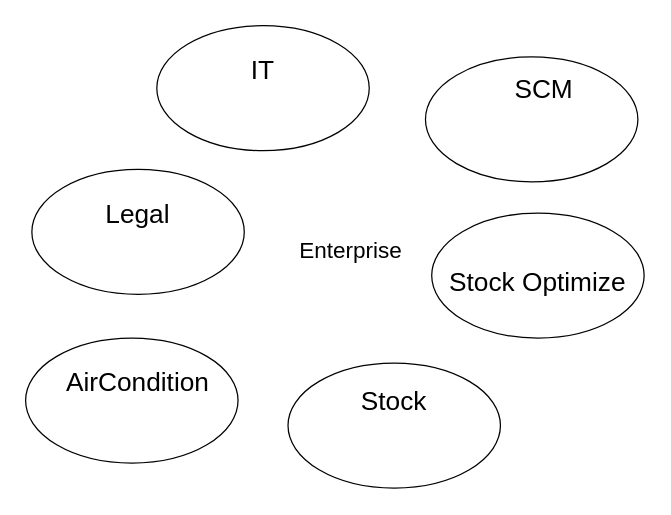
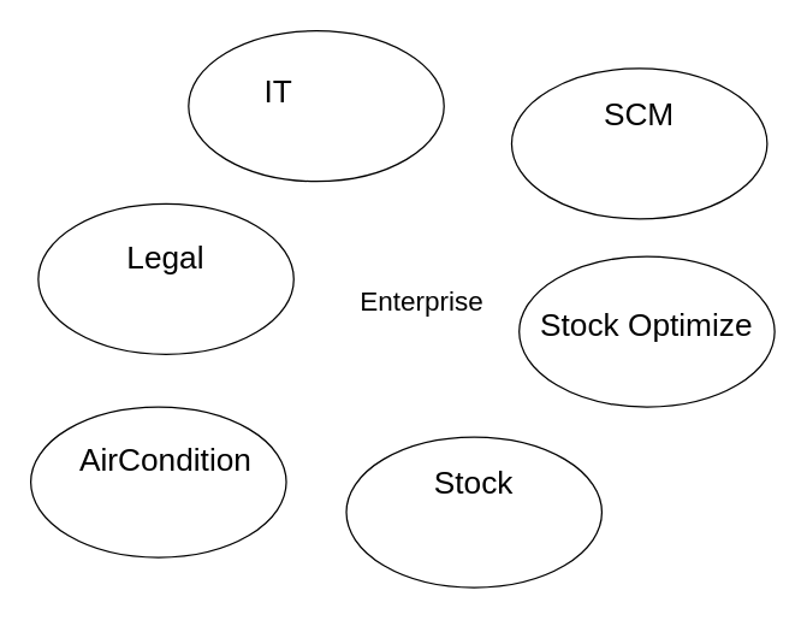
- <mxCell id="11" value="IT" style="text;html=1;strokeColor=none;fillColor=none;align=center;verticalAlign=middle;whiteSpace=wrap;rounded=0;fontSize=21;" vertex="1" parent="1"><mxGeometry x="180" y="40" width="60" height="30" as="geometry" /></mxCell>
+ <mxCell id="11" value="IT" style="text;html=1;strokeColor=none;fillColor=none;align=center;verticalAlign=middle;whiteSpace=wrap;rounded=0;fontSize=21;" vertex="1" parent="1"><mxGeometry x="155" y="45" width="60" height="30" as="geometry" /></mxCell>
- <mxCell id="13" value="SCM" style="text;html=1;strokeColor=none;fillColor=none;align=center;verticalAlign=middle;whiteSpace=wrap;rounded=0;fontSize=21;" vertex="1" parent="1"><mxGeometry x="405" y="55" width="60" height="30" as="geometry" /></mxCell>
+ <mxCell id="13" value="SCM" style="text;html=1;strokeColor=none;fillColor=none;align=center;verticalAlign=middle;whiteSpace=wrap;rounded=0;fontSize=21;" vertex="1" parent="1"><mxGeometry x="395" y="60" width="60" height="30" as="geometry" /></mxCell>
- <mxCell id="6" value="Stock Optimize" style="text;html=1;strokeColor=none;fillColor=none;align=center;verticalAlign=middle;whiteSpace=wrap;rounded=0;fontSize=21;" parent="1" vertex="1"><mxGeometry x="350" y="210" width="160" height="30" as="geometry" /></mxCell>
+ <mxCell id="6" value="Stock Optimize" style="text;html=1;strokeColor=none;fillColor=none;align=center;verticalAlign=middle;whiteSpace=wrap;rounded=0;fontSize=21;" parent="1" vertex="1"><mxGeometry x="350" y="200" width="160" height="30" as="geometry" /></mxCell>
